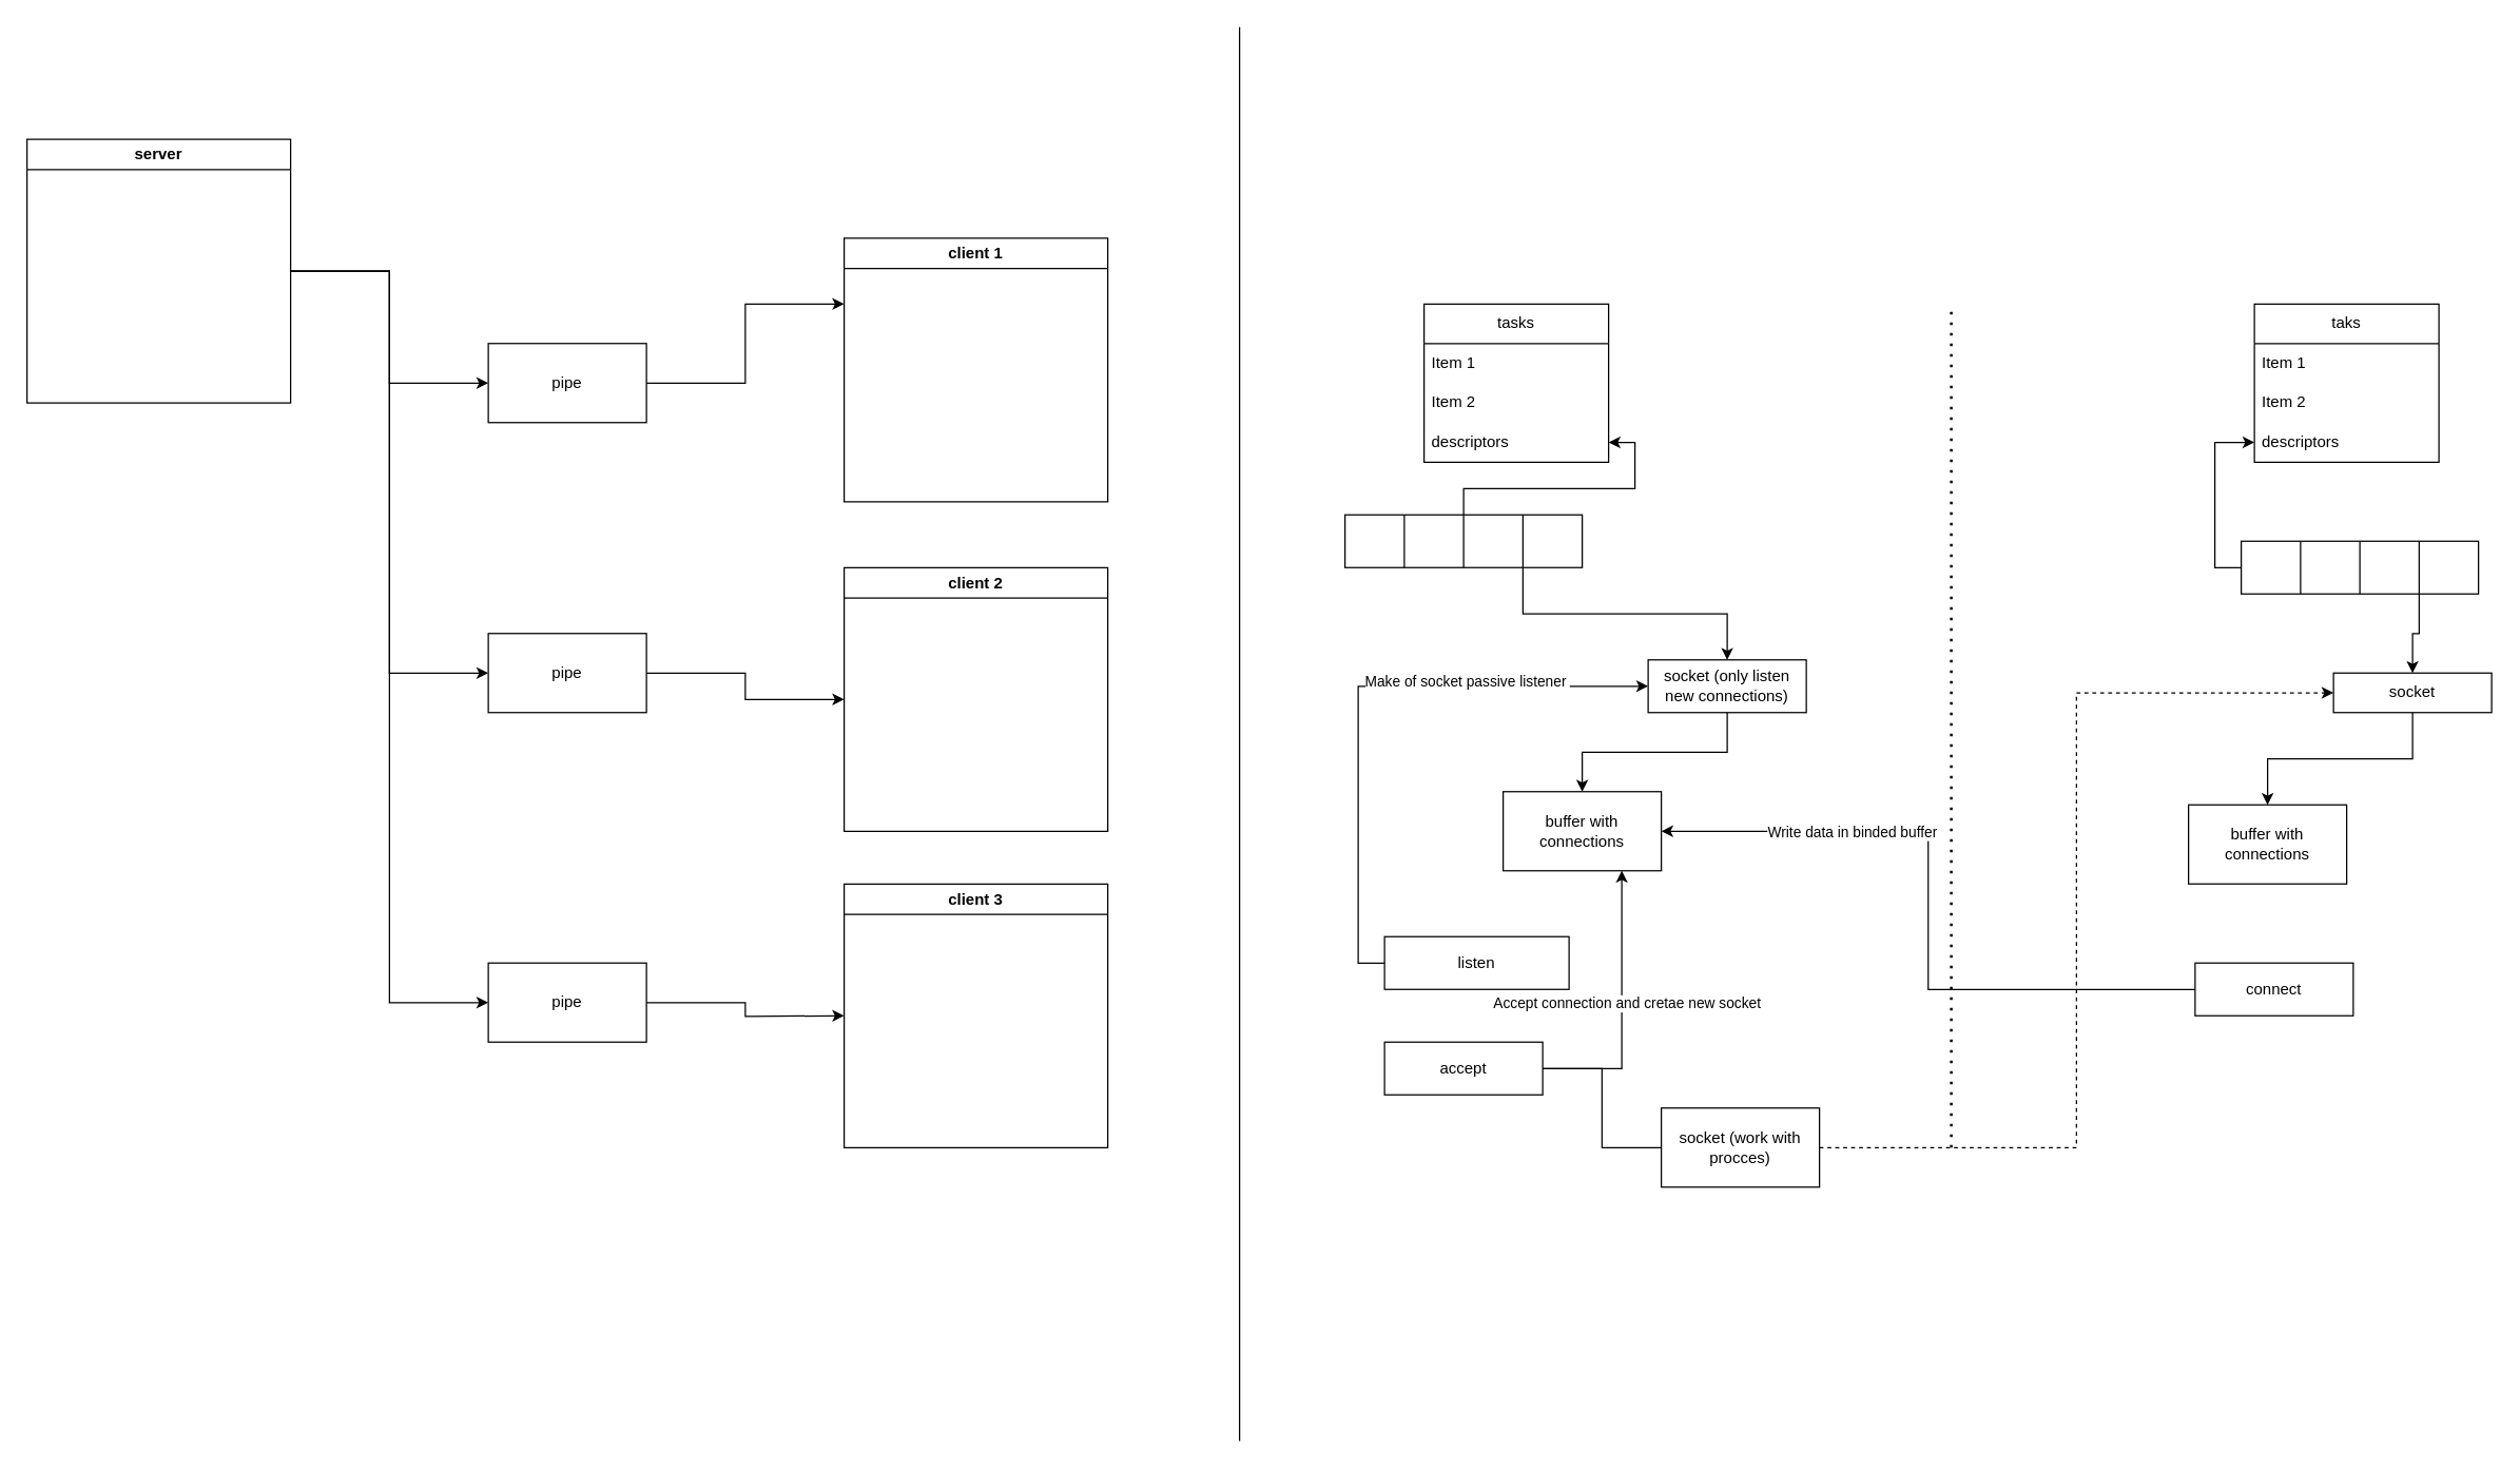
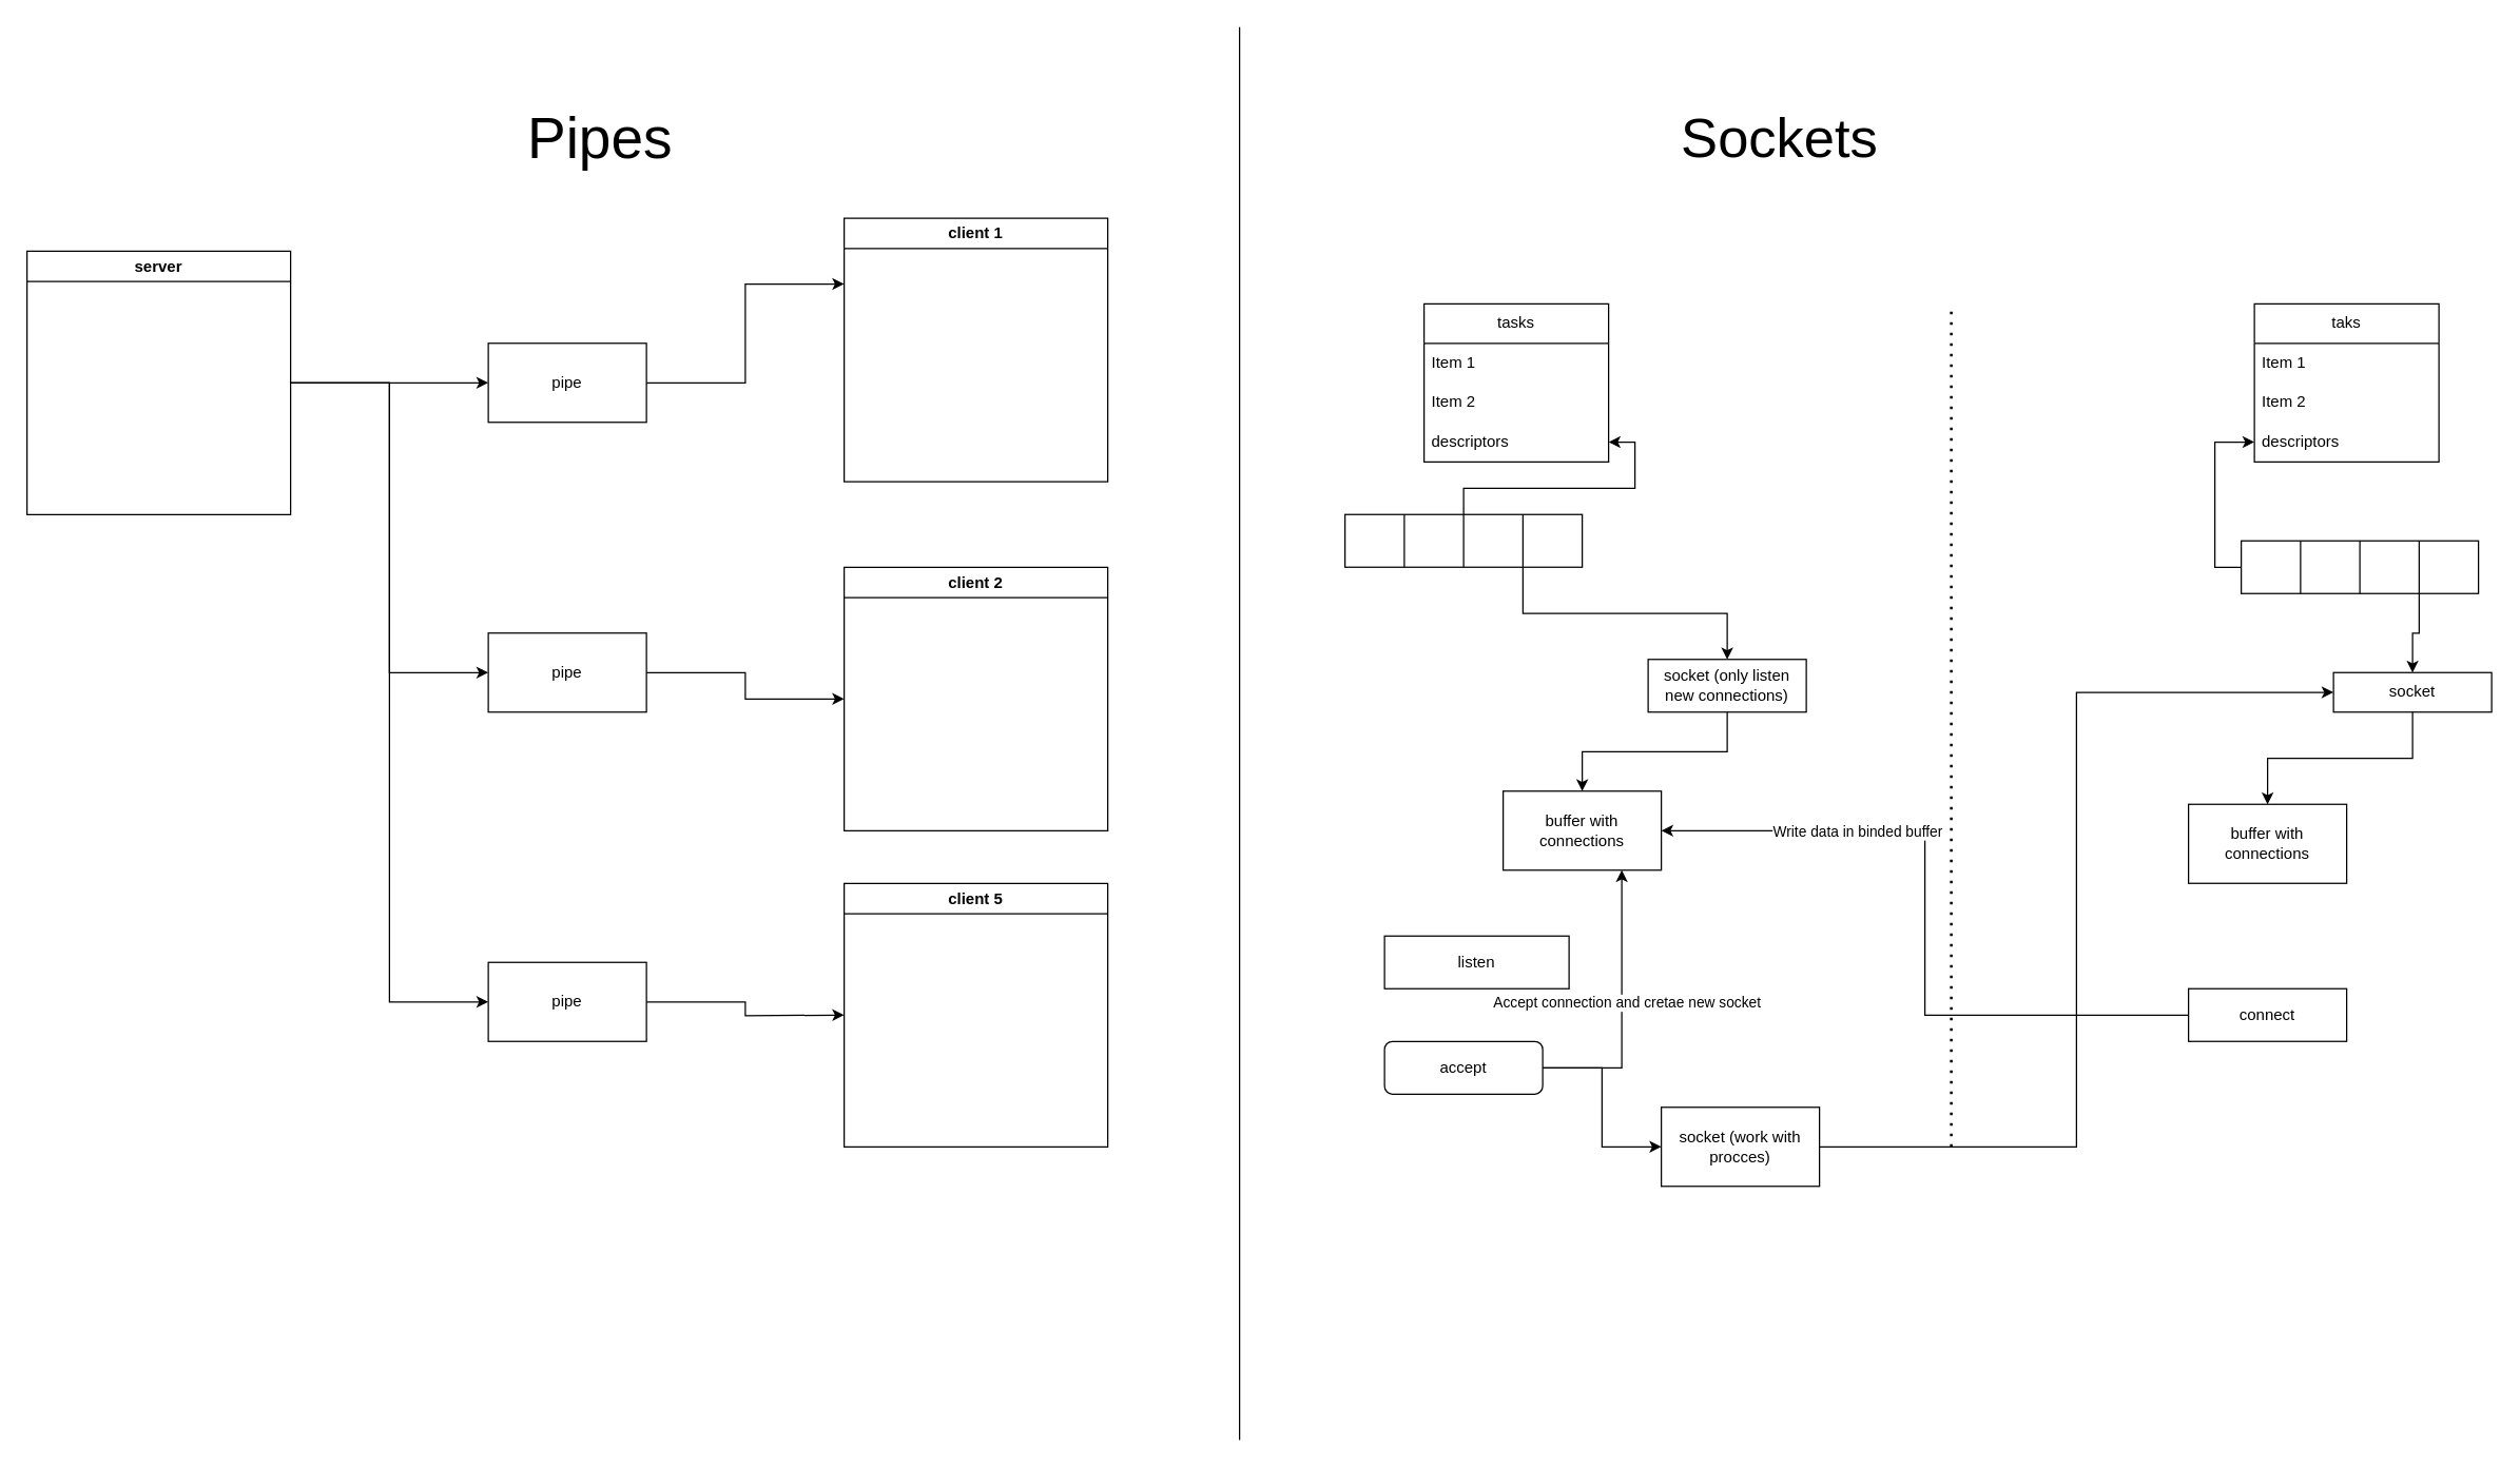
+ <mxCell id="16" value="Pipes" style="text;html=1;align=center;verticalAlign=middle;whiteSpace=wrap;rounded=0;fontSize=44;" parent="1" vertex="1"><mxGeometry x="390" y="70" width="130" height="70" as="geometry" /></mxCell>
+ <mxCell id="17" value="Sockets" style="text;html=1;align=center;verticalAlign=middle;whiteSpace=wrap;rounded=0;fontSize=42;" parent="1" vertex="1"><mxGeometry x="1280" y="75" width="140" height="60" as="geometry" /></mxCell>
- <mxCell id="5" value="server" style="swimlane;whiteSpace=wrap;html=1;" parent="1" vertex="1"><mxGeometry x="20" y="105" width="200" height="200" as="geometry" /></mxCell>
+ <mxCell id="5" value="server" style="swimlane;whiteSpace=wrap;html=1;" parent="1" vertex="1"><mxGeometry x="20" y="190" width="200" height="200" as="geometry" /></mxCell>
- <mxCell id="6" value="client 1" style="swimlane;whiteSpace=wrap;html=1;" parent="1" vertex="1"><mxGeometry x="640" y="180" width="200" height="200" as="geometry" /></mxCell>
+ <mxCell id="6" value="client 1" style="swimlane;whiteSpace=wrap;html=1;" parent="1" vertex="1"><mxGeometry x="640" y="165" width="200" height="200" as="geometry" /></mxCell>
- <mxCell id="45" style="edgeStyle=orthogonalEdgeStyle;rounded=0;orthogonalLoop=1;jettySize=auto;html=1;exitX=0;exitY=0.5;exitDx=0;exitDy=0;entryX=0;entryY=0.5;entryDx=0;entryDy=0;" parent="1" source="47" target="40" edge="1"><mxGeometry relative="1" as="geometry" /></mxCell>
- <mxCell id="46" value="Make of socket passive listener&amp;nbsp;" style="edgeLabel;html=1;align=center;verticalAlign=middle;resizable=0;points=[];" parent="45" vertex="1" connectable="0"><mxGeometry x="0.38" y="4" relative="1" as="geometry"><mxPoint x="1" as="offset" /></mxGeometry></mxCell>
- <mxCell id="8" value="client 3" style="swimlane;whiteSpace=wrap;html=1;" parent="1" vertex="1"><mxGeometry x="640" y="670" width="200" height="200" as="geometry" /></mxCell>
+ <mxCell id="8" value="client 5" style="swimlane;whiteSpace=wrap;html=1;" parent="1" vertex="1"><mxGeometry x="640" y="670" width="200" height="200" as="geometry" /></mxCell>
- <mxCell id="55" style="edgeStyle=orthogonalEdgeStyle;rounded=0;orthogonalLoop=1;jettySize=auto;html=1;exitX=1;exitY=0.5;exitDx=0;exitDy=0;entryX=0;entryY=0.5;entryDx=0;entryDy=0;dashed=1;" parent="1" source="56" target="43" edge="1"><mxGeometry relative="1" as="geometry" /></mxCell>
+ <mxCell id="55" style="edgeStyle=orthogonalEdgeStyle;rounded=0;orthogonalLoop=1;jettySize=auto;html=1;exitX=1;exitY=0.5;exitDx=0;exitDy=0;entryX=0;entryY=0.5;entryDx=0;entryDy=0;" parent="1" source="56" target="43" edge="1"><mxGeometry relative="1" as="geometry" /></mxCell>
- <mxCell id="54" value="connect" style="rounded=0;whiteSpace=wrap;html=1;" parent="1" vertex="1"><mxGeometry x="1665" y="730" width="120" height="40" as="geometry" /></mxCell>
+ <mxCell id="54" value="connect" style="rounded=0;whiteSpace=wrap;html=1;" parent="1" vertex="1"><mxGeometry x="1660" y="750" width="120" height="40" as="geometry" /></mxCell>
- <mxCell id="51" value="accept" style="rounded=0;whiteSpace=wrap;html=1;" parent="1" vertex="1"><mxGeometry x="1050" y="790" width="120" height="40" as="geometry" /></mxCell>
+ <mxCell id="51" value="accept" style="whiteSpace=wrap;html=1;rounded=1;" parent="1" vertex="1"><mxGeometry x="1050" y="790" width="120" height="40" as="geometry" /></mxCell>
- <mxCell id="50" style="edgeStyle=orthogonalEdgeStyle;rounded=0;orthogonalLoop=1;jettySize=auto;html=1;exitX=1;exitY=0.5;exitDx=0;exitDy=0;entryX=0;entryY=0.5;entryDx=0;entryDy=0;endArrow=none;" parent="1" source="51" target="56" edge="1"><mxGeometry relative="1" as="geometry" /></mxCell>
+ <mxCell id="50" style="edgeStyle=orthogonalEdgeStyle;rounded=0;orthogonalLoop=1;jettySize=auto;html=1;exitX=1;exitY=0.5;exitDx=0;exitDy=0;entryX=0;entryY=0.5;entryDx=0;entryDy=0;" parent="1" source="51" target="56" edge="1"><mxGeometry relative="1" as="geometry" /></mxCell>
